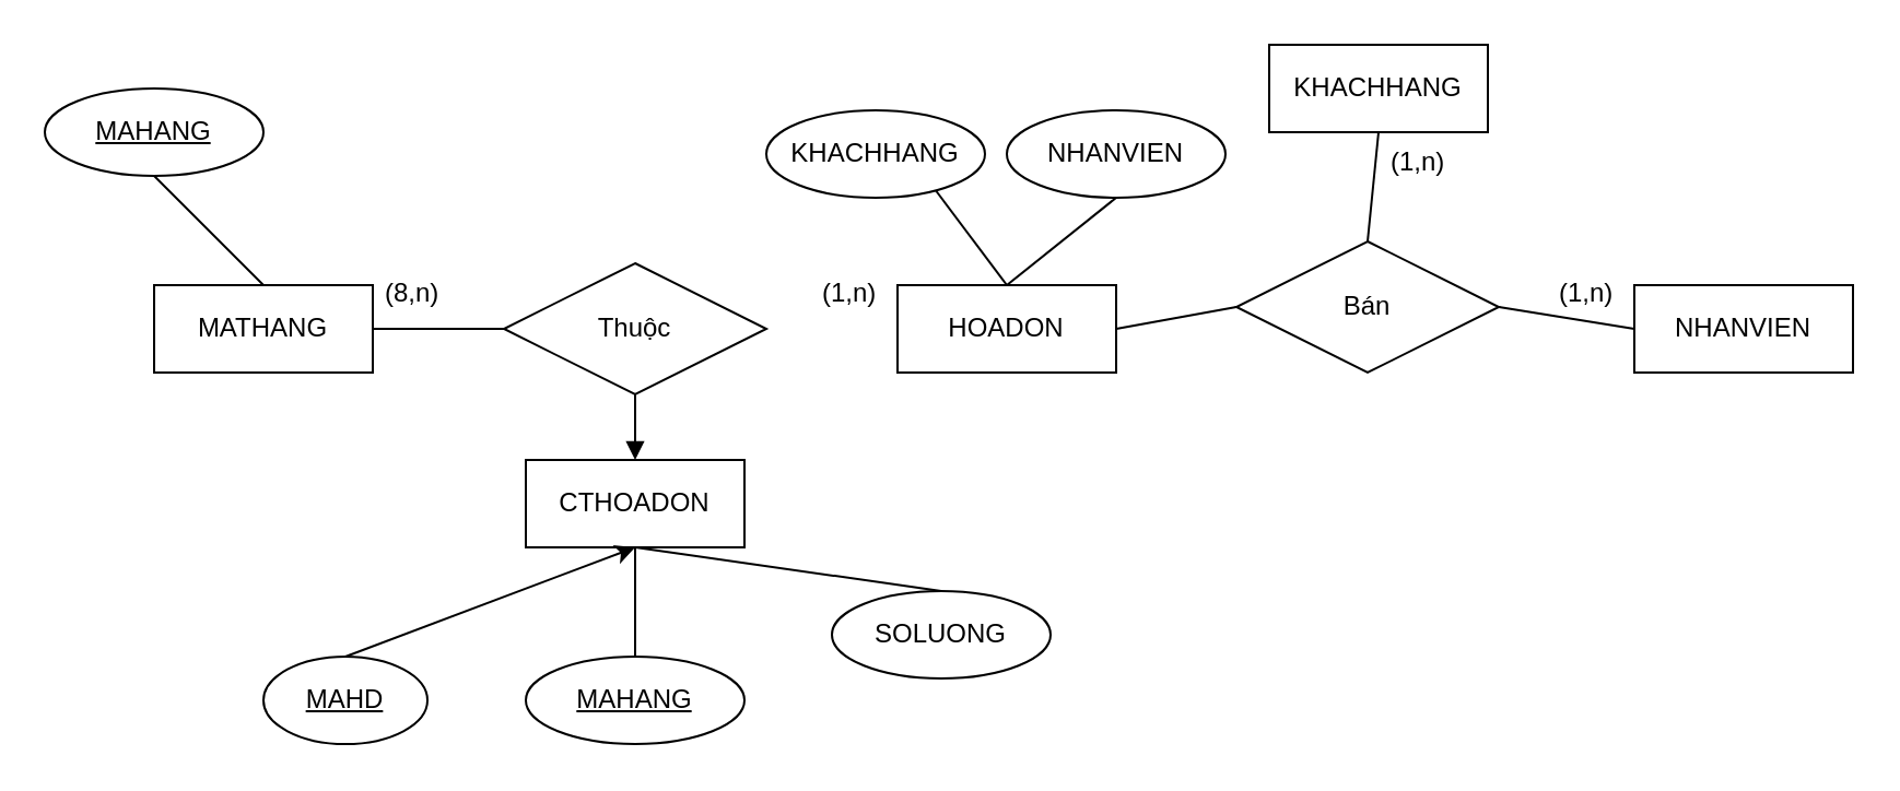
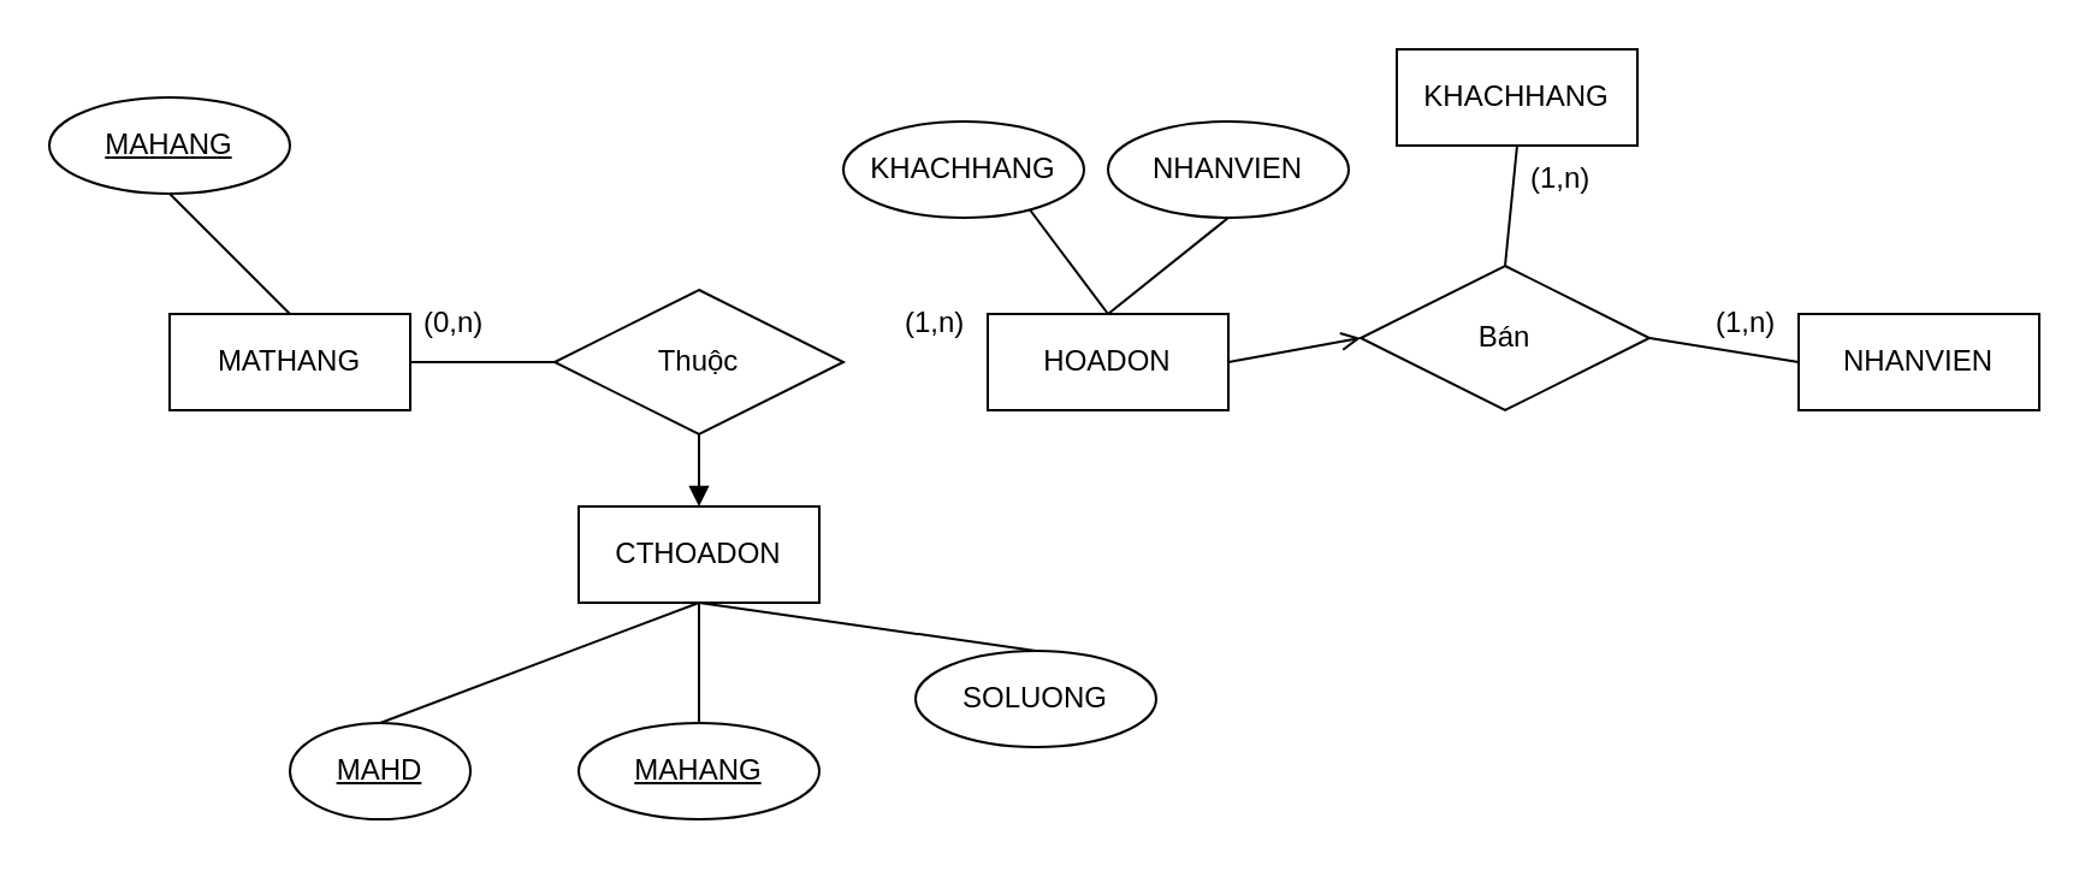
- <mxCell id="9" value="(8,n)" style="text;strokeColor=none;fillColor=none;spacingLeft=4;spacingRight=4;overflow=hidden;rotatable=0;points=[[0,0.5],[1,0.5]];portConstraint=eastwest;fontSize=12;" vertex="1" parent="1"><mxGeometry x="170" y="120" width="40" height="30" as="geometry" /></mxCell>
+ <mxCell id="9" value="(0,n)" style="text;strokeColor=none;fillColor=none;spacingLeft=4;spacingRight=4;overflow=hidden;rotatable=0;points=[[0,0.5],[1,0.5]];portConstraint=eastwest;fontSize=12;" vertex="1" parent="1"><mxGeometry x="170" y="120" width="40" height="30" as="geometry" /></mxCell>
- <mxCell id="19" value="" style="endArrow=none;html=1;rounded=0;exitX=1;exitY=0.5;exitDx=0;exitDy=0;entryX=0;entryY=0.5;entryDx=0;entryDy=0;" edge="1" parent="1" source="3" target="18"><mxGeometry relative="1" as="geometry"><mxPoint x="440" y="240" as="sourcePoint" /><mxPoint x="600" y="240" as="targetPoint" /></mxGeometry></mxCell>
+ <mxCell id="19" value="" style="endArrow=open;html=1;rounded=0;exitX=1;exitY=0.5;exitDx=0;exitDy=0;entryX=0;entryY=0.5;entryDx=0;entryDy=0;" edge="1" parent="1" source="3" target="18"><mxGeometry relative="1" as="geometry"><mxPoint x="440" y="240" as="sourcePoint" /><mxPoint x="600" y="240" as="targetPoint" /></mxGeometry></mxCell>
- <mxCell id="15" value="" style="endArrow=classic;html=1;rounded=0;exitX=0.5;exitY=0;exitDx=0;exitDy=0;entryX=0.5;entryY=1;entryDx=0;entryDy=0;" edge="1" parent="1" source="13" target="6"><mxGeometry relative="1" as="geometry"><mxPoint x="480" y="360" as="sourcePoint" /><mxPoint x="640" y="360" as="targetPoint" /></mxGeometry></mxCell>
+ <mxCell id="15" value="" style="endArrow=none;html=1;rounded=0;exitX=0.5;exitY=0;exitDx=0;exitDy=0;entryX=0.5;entryY=1;entryDx=0;entryDy=0;" edge="1" parent="1" source="13" target="6"><mxGeometry relative="1" as="geometry"><mxPoint x="480" y="360" as="sourcePoint" /><mxPoint x="640" y="360" as="targetPoint" /></mxGeometry></mxCell>
